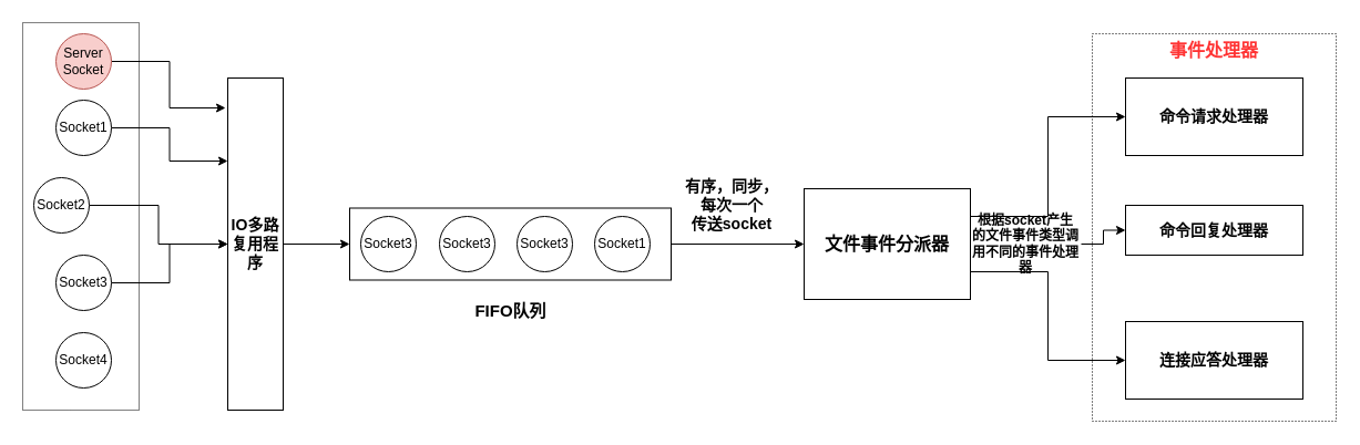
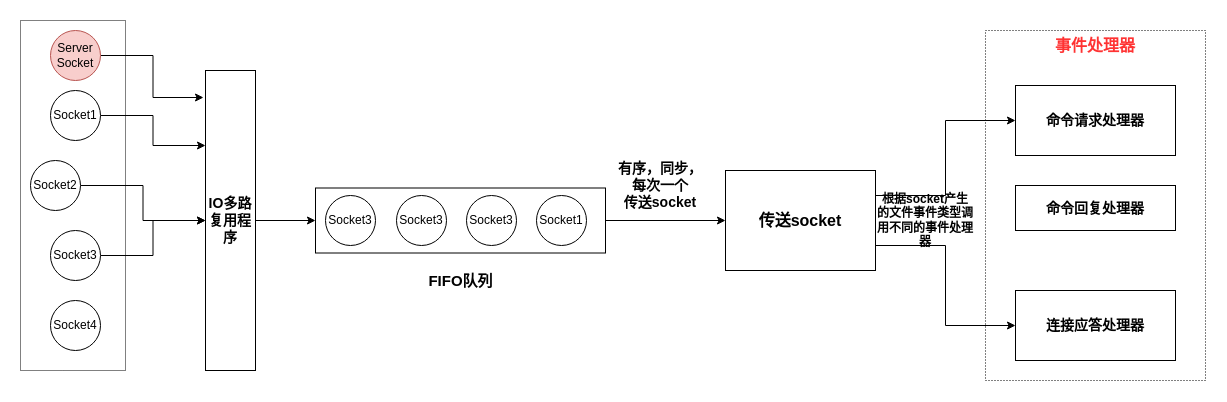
- <mxCell id="25" value="&lt;b&gt;&lt;font style=&quot;font-size: 14px&quot;&gt;命令请求处理器&lt;/font&gt;&lt;/b&gt;" style="rounded=0;whiteSpace=wrap;html=1;" parent="1" vertex="1"><mxGeometry x="1015" y="70" width="160" height="70" as="geometry" /></mxCell>
+ <mxCell id="25" value="&lt;b&gt;&lt;font style=&quot;font-size: 14px&quot;&gt;命令请求处理器&lt;/font&gt;&lt;/b&gt;" style="rounded=0;whiteSpace=wrap;html=1;" parent="1" vertex="1"><mxGeometry x="1015" y="85" width="160" height="70" as="geometry" /></mxCell>
- <mxCell id="20" style="edgeStyle=orthogonalEdgeStyle;rounded=0;orthogonalLoop=1;jettySize=auto;html=1;exitX=1;exitY=0.5;exitDx=0;exitDy=0;entryX=0;entryY=0.5;entryDx=0;entryDy=0;startArrow=none;" parent="1" source="28" target="26" edge="1"><mxGeometry relative="1" as="geometry" /></mxCell>
- <mxCell id="23" value="&lt;b&gt;&lt;font style=&quot;font-size: 16px&quot;&gt;文件事件分派器&lt;/font&gt;&lt;/b&gt;" style="rounded=0;whiteSpace=wrap;html=1;" parent="1" vertex="1"><mxGeometry x="725" y="170" width="150" height="100" as="geometry" /></mxCell>
+ <mxCell id="23" value="&lt;b&gt;&lt;font style=&quot;font-size: 16px&quot;&gt;传送socket&lt;/font&gt;&lt;/b&gt;" style="rounded=0;whiteSpace=wrap;html=1;" parent="1" vertex="1"><mxGeometry x="725" y="170" width="150" height="100" as="geometry" /></mxCell>
